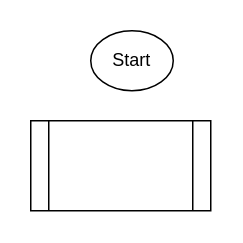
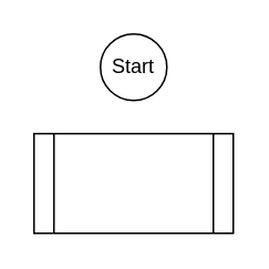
- <mxCell id="2" value="Start" style="ellipse;whiteSpace=wrap;html=1;" vertex="1" parent="1"><mxGeometry x="60" y="20" width="55" height="40" as="geometry" /></mxCell>
+ <mxCell id="2" value="Start" style="ellipse;whiteSpace=wrap;html=1;" vertex="1" parent="1"><mxGeometry x="60" y="20" width="40" height="40" as="geometry" /></mxCell>
